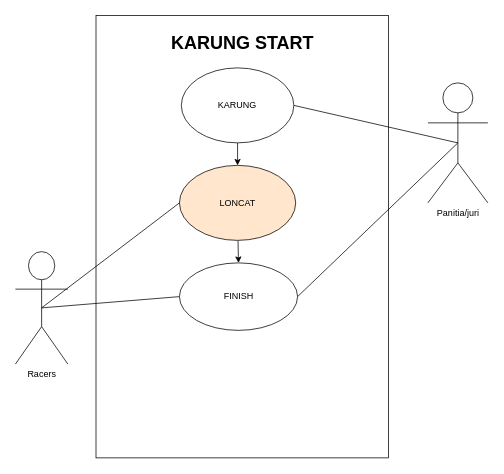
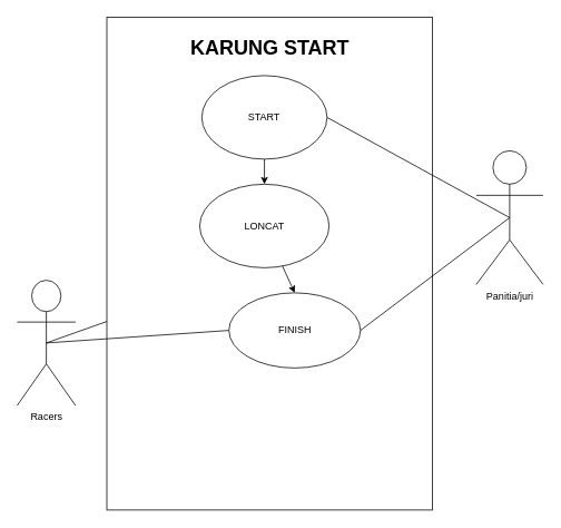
- <mxCell id="13" value="KARUNG" style="ellipse;whiteSpace=wrap;html=1;" vertex="1" parent="1"><mxGeometry x="241.25" y="90" width="150" height="100" as="geometry" /></mxCell>
+ <mxCell id="13" value="START" style="ellipse;whiteSpace=wrap;html=1;" vertex="1" parent="1"><mxGeometry x="241.25" y="90" width="150" height="100" as="geometry" /></mxCell>
- <mxCell id="7" value="Panitia/juri" style="shape=umlActor;verticalLabelPosition=bottom;verticalAlign=top;html=1;outlineConnect=0;" vertex="1" parent="1"><mxGeometry x="570" y="110" width="80" height="160" as="geometry" /></mxCell>
+ <mxCell id="7" value="Panitia/juri" style="shape=umlActor;verticalLabelPosition=bottom;verticalAlign=top;html=1;outlineConnect=0;" vertex="1" parent="1"><mxGeometry x="570" y="180" width="80" height="160" as="geometry" /></mxCell>
- <mxCell id="9" value="LONCAT" style="ellipse;whiteSpace=wrap;html=1;fillColor=#ffe6cc;" vertex="1" parent="1"><mxGeometry x="238.75" y="220" width="155" height="100" as="geometry" /></mxCell>
+ <mxCell id="9" value="LONCAT" style="ellipse;whiteSpace=wrap;html=1;" vertex="1" parent="1"><mxGeometry x="238.75" y="220" width="155" height="100" as="geometry" /></mxCell>
- <mxCell id="11" value="" style="endArrow=none;html=1;rounded=0;entryX=0;entryY=0.5;entryDx=0;entryDy=0;exitX=0.5;exitY=0.5;exitDx=0;exitDy=0;exitPerimeter=0;" edge="1" parent="1" source="4" target="9"><mxGeometry width="50" height="50" relative="1" as="geometry"><mxPoint x="290" y="440" as="sourcePoint" /><mxPoint x="340" y="390" as="targetPoint" /></mxGeometry></mxCell>
+ <mxCell id="11" value="" style="endArrow=none;html=1;rounded=0;exitX=0.5;exitY=0.5;exitDx=0;exitDy=0;exitPerimeter=0;" edge="1" parent="1" source="4" target="2"><mxGeometry width="50" height="50" relative="1" as="geometry"><mxPoint x="290" y="440" as="sourcePoint" /><mxPoint x="340" y="390" as="targetPoint" /></mxGeometry></mxCell>
- <mxCell id="10" value="FINISH" style="ellipse;whiteSpace=wrap;html=1;" vertex="1" parent="1"><mxGeometry x="238.75" y="350" width="157.5" height="90" as="geometry" /></mxCell>
+ <mxCell id="10" value="FINISH" style="ellipse;whiteSpace=wrap;html=1;" vertex="1" parent="1"><mxGeometry x="273.75" y="350" width="157.5" height="90" as="geometry" /></mxCell>
